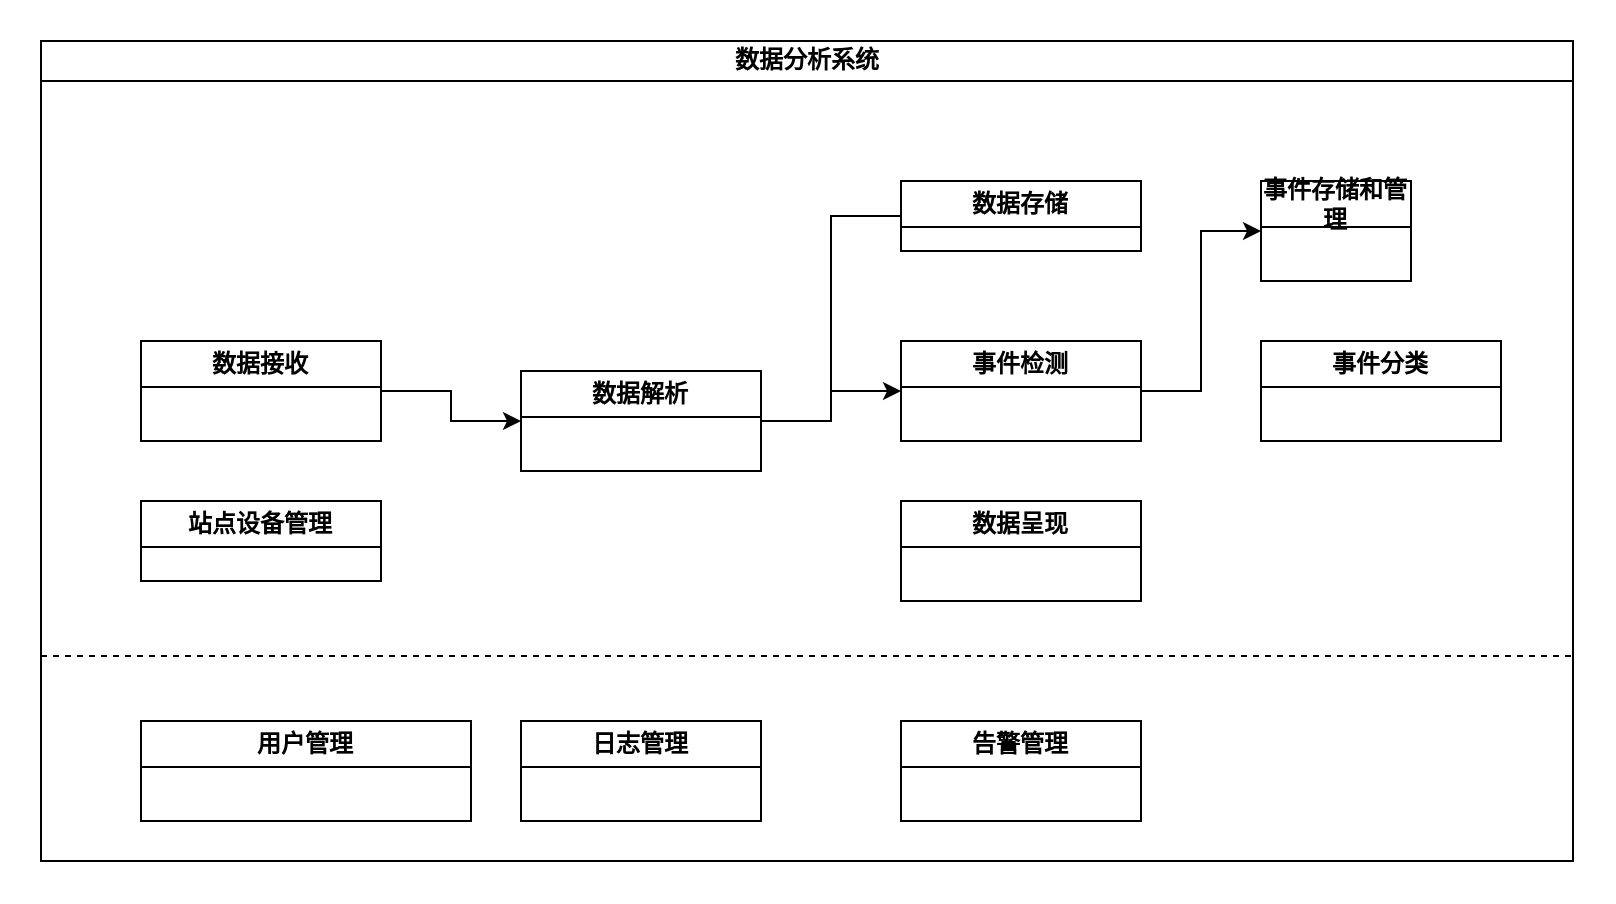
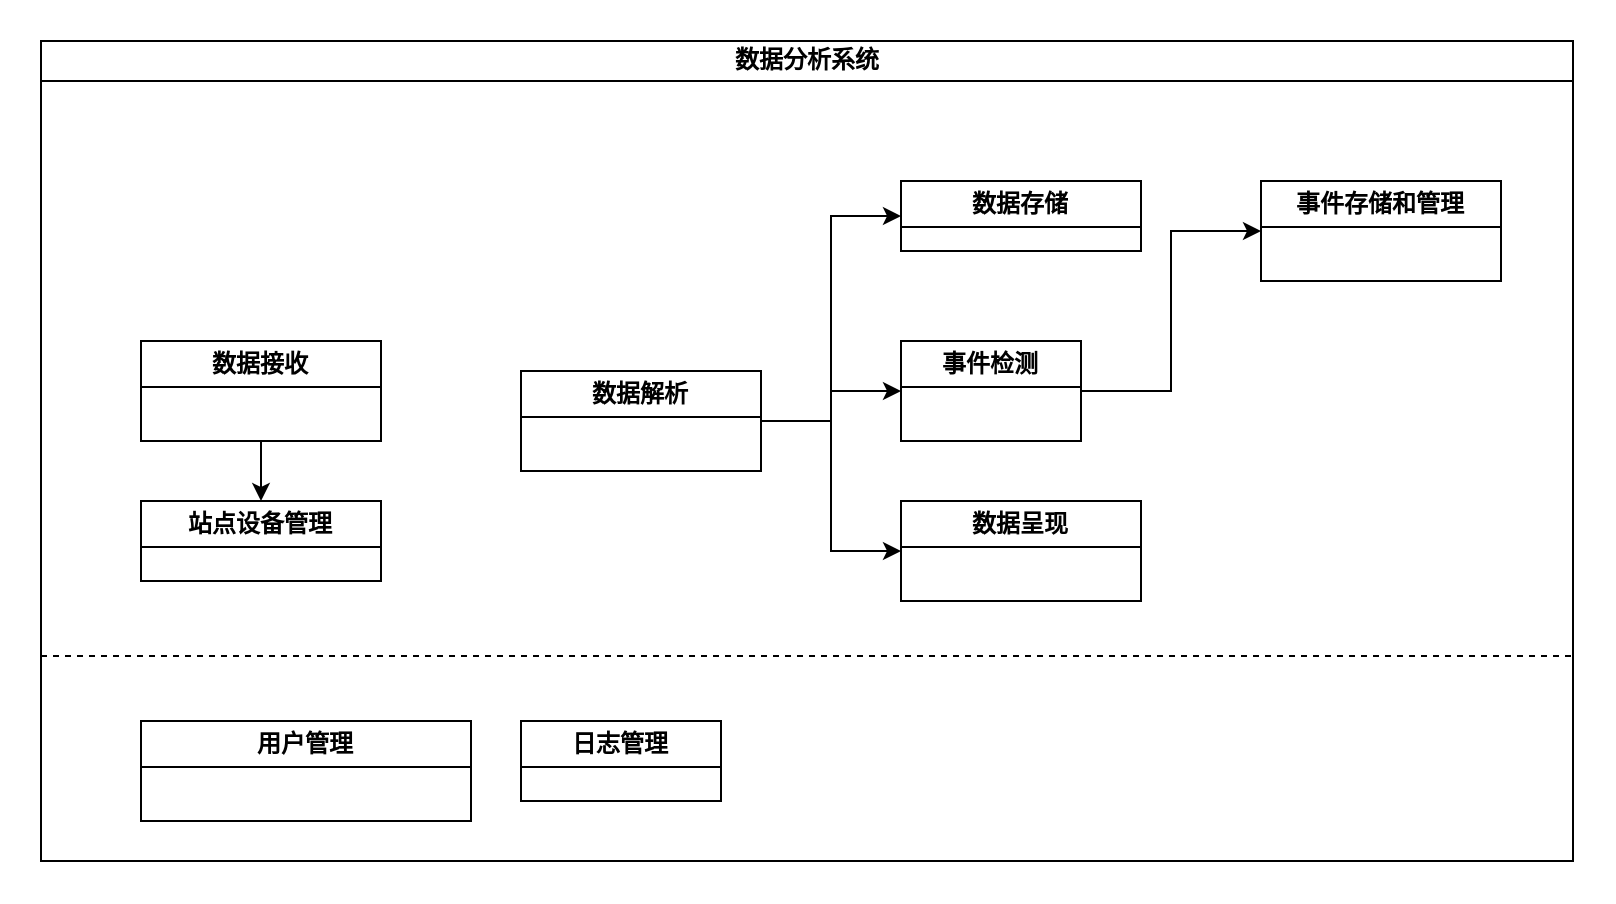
- <mxCell id="7" style="edgeStyle=orthogonalEdgeStyle;rounded=0;orthogonalLoop=1;jettySize=auto;html=1;entryX=0;entryY=0.5;entryDx=0;entryDy=0;endArrow=none;" edge="1" parent="2" source="9" target="10"><mxGeometry relative="1" as="geometry" /></mxCell>
+ <mxCell id="7" style="edgeStyle=orthogonalEdgeStyle;rounded=0;orthogonalLoop=1;jettySize=auto;html=1;entryX=0;entryY=0.5;entryDx=0;entryDy=0;" edge="1" parent="2" source="9" target="10"><mxGeometry relative="1" as="geometry" /></mxCell>
- <mxCell id="15" value="事件存储和管理" style="swimlane;whiteSpace=wrap;html=1;" vertex="1" parent="2"><mxGeometry x="610" y="70" width="75" height="50" as="geometry" /></mxCell>
+ <mxCell id="15" value="事件存储和管理" style="swimlane;whiteSpace=wrap;html=1;" vertex="1" parent="2"><mxGeometry x="610" y="70" width="120" height="50" as="geometry" /></mxCell>
- <mxCell id="12" value="事件检测" style="swimlane;whiteSpace=wrap;html=1;" vertex="1" parent="2"><mxGeometry x="430" y="150" width="120" height="50" as="geometry" /></mxCell>
+ <mxCell id="12" value="事件检测" style="swimlane;whiteSpace=wrap;html=1;" vertex="1" parent="2"><mxGeometry x="430" y="150" width="90" height="50" as="geometry" /></mxCell>
- <mxCell id="13" value="事件分类" style="swimlane;whiteSpace=wrap;html=1;" vertex="1" parent="2"><mxGeometry x="610" y="150" width="120" height="50" as="geometry" /></mxCell>
- <mxCell id="4" style="edgeStyle=orthogonalEdgeStyle;rounded=0;orthogonalLoop=1;jettySize=auto;html=1;entryX=0;entryY=0.5;entryDx=0;entryDy=0;" edge="1" parent="2" source="5" target="9"><mxGeometry relative="1" as="geometry" /></mxCell>
+ <mxCell id="3" style="edgeStyle=orthogonalEdgeStyle;rounded=0;orthogonalLoop=1;jettySize=auto;html=1;entryX=0.5;entryY=0;entryDx=0;entryDy=0;" edge="1" parent="2" source="5" target="16"><mxGeometry relative="1" as="geometry" /></mxCell>
+ <mxCell id="8" style="edgeStyle=orthogonalEdgeStyle;rounded=0;orthogonalLoop=1;jettySize=auto;html=1;entryX=0;entryY=0.5;entryDx=0;entryDy=0;" edge="1" parent="2" source="9" target="14"><mxGeometry relative="1" as="geometry" /></mxCell>
- <mxCell id="19" value="日志管理" style="swimlane;whiteSpace=wrap;html=1;" vertex="1" parent="2"><mxGeometry x="240" y="340" width="120" height="50" as="geometry" /></mxCell>
+ <mxCell id="19" value="日志管理" style="swimlane;whiteSpace=wrap;html=1;" vertex="1" parent="2"><mxGeometry x="240" y="340" width="100" height="40" as="geometry" /></mxCell>
- <mxCell id="17" value="告警管理" style="swimlane;whiteSpace=wrap;html=1;" vertex="1" parent="2"><mxGeometry x="430" y="340" width="120" height="50" as="geometry" /></mxCell>
